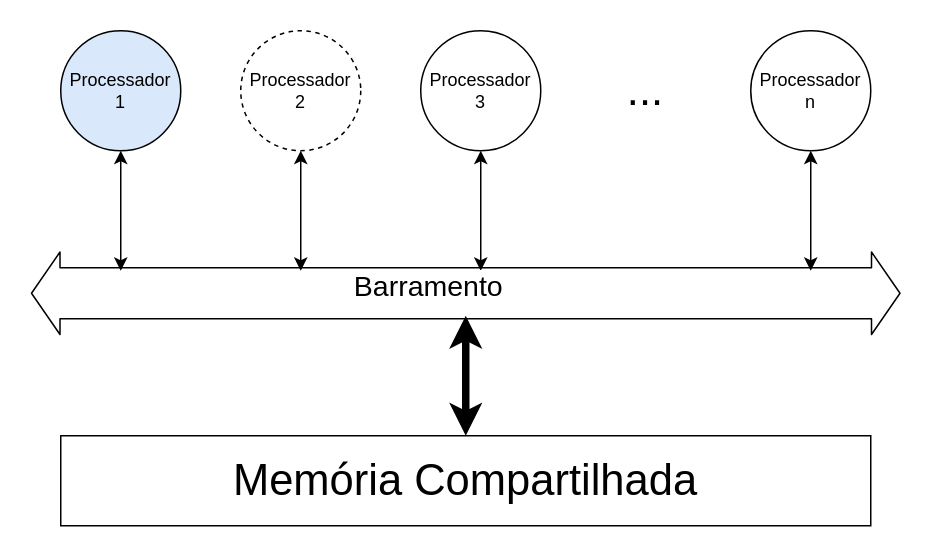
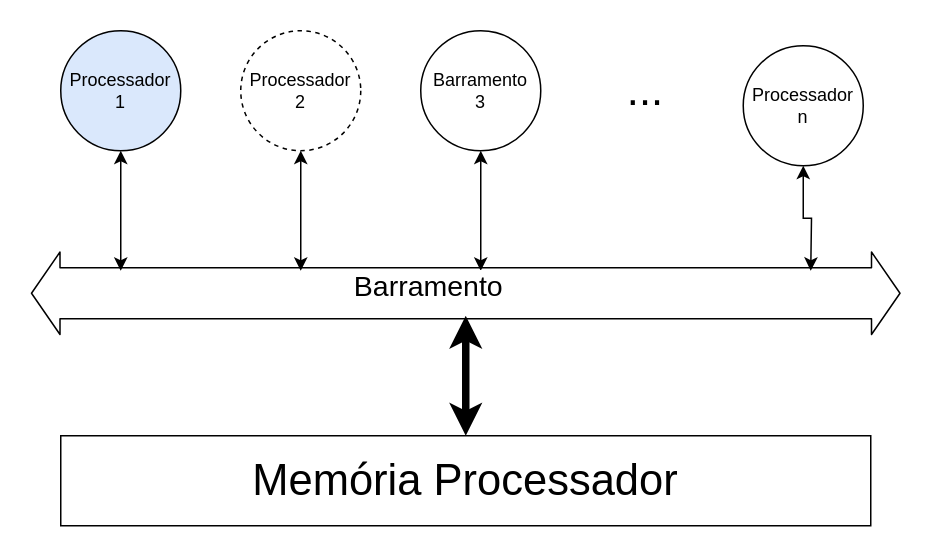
- <mxCell id="9" value="Processador&lt;br&gt;3" style="ellipse;whiteSpace=wrap;html=1;aspect=fixed;" vertex="1" parent="1"><mxGeometry x="280" y="20" width="80" height="80" as="geometry" /></mxCell>
+ <mxCell id="9" value="Barramento&lt;br&gt;3" style="ellipse;whiteSpace=wrap;html=1;aspect=fixed;" vertex="1" parent="1"><mxGeometry x="280" y="20" width="80" height="80" as="geometry" /></mxCell>
- <mxCell id="7" value="Processador&lt;br&gt;n" style="ellipse;whiteSpace=wrap;html=1;aspect=fixed;" vertex="1" parent="1"><mxGeometry x="500" y="20" width="80" height="80" as="geometry" /></mxCell>
+ <mxCell id="7" value="Processador&lt;br&gt;n" style="ellipse;whiteSpace=wrap;html=1;aspect=fixed;" vertex="1" parent="1"><mxGeometry x="495" y="30" width="80" height="80" as="geometry" /></mxCell>
- <mxCell id="12" value="Memória Compartilhada" style="rounded=0;whiteSpace=wrap;html=1;fontSize=29;" vertex="1" parent="1"><mxGeometry x="40" y="290" width="540" height="60" as="geometry" /></mxCell>
+ <mxCell id="12" value="Memória Processador" style="rounded=0;whiteSpace=wrap;html=1;fontSize=29;" vertex="1" parent="1"><mxGeometry x="40" y="290" width="540" height="60" as="geometry" /></mxCell>
